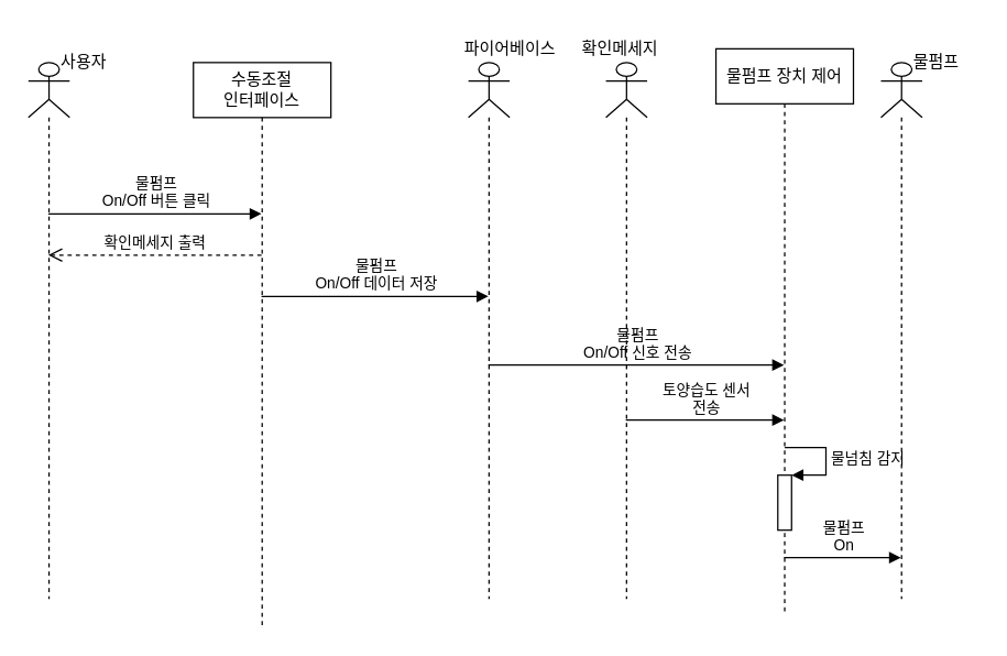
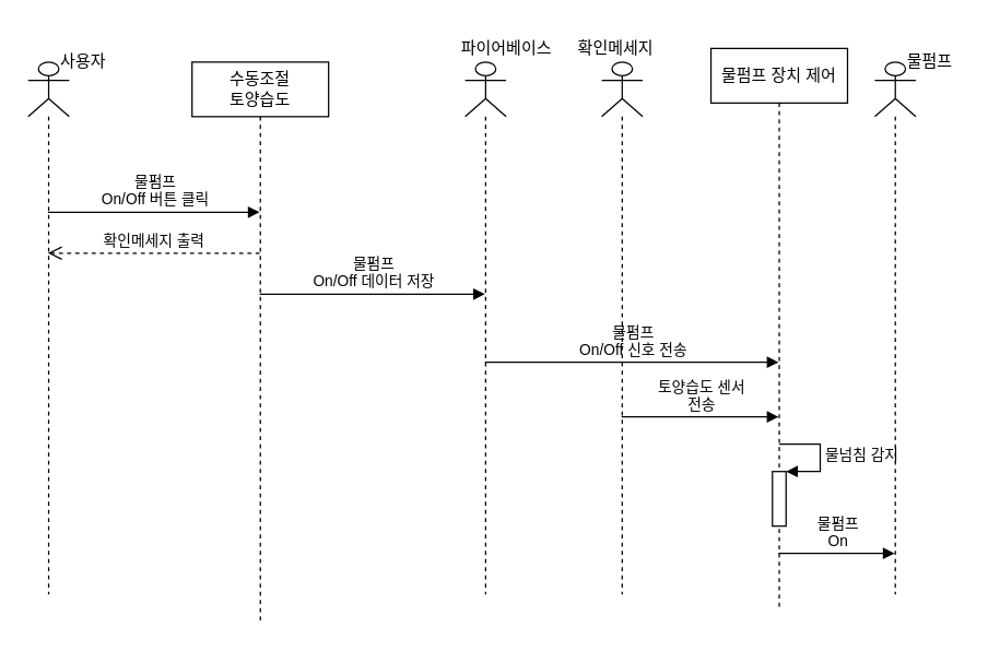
- <mxCell id="2" value="수동조절&lt;br&gt;&amp;nbsp;인터페이스&lt;span style=&quot;white-space: pre;&quot;&gt; &lt;/span&gt;" style="shape=umlLifeline;perimeter=lifelinePerimeter;whiteSpace=wrap;html=1;container=1;collapsible=0;recursiveResize=0;outlineConnect=0;" parent="1" vertex="1"><mxGeometry x="140" y="45" width="100" height="410" as="geometry" /></mxCell>
+ <mxCell id="2" value="수동조절&lt;br&gt;&amp;nbsp;토양습도&lt;span style=&quot;white-space: pre;&quot;&gt; &lt;/span&gt;" style="shape=umlLifeline;perimeter=lifelinePerimeter;whiteSpace=wrap;html=1;container=1;collapsible=0;recursiveResize=0;outlineConnect=0;" parent="1" vertex="1"><mxGeometry x="140" y="45" width="100" height="410" as="geometry" /></mxCell>
